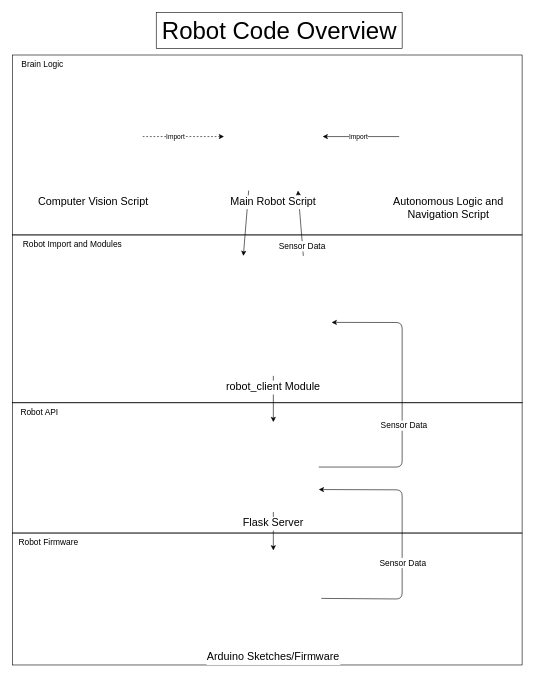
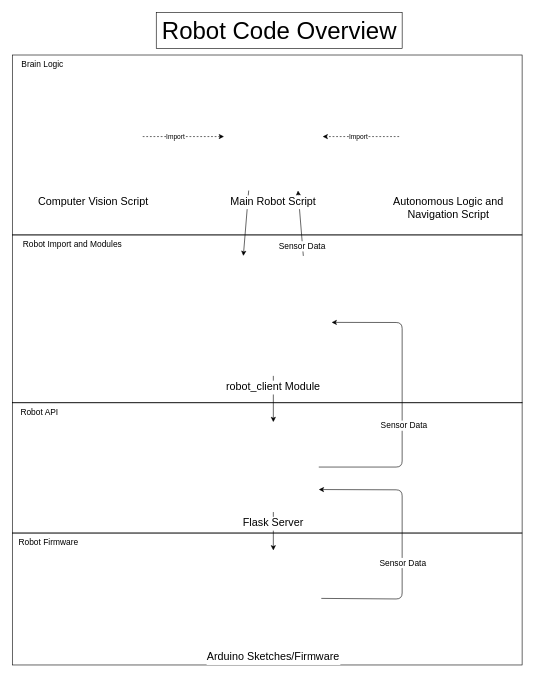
- <mxCell id="31" style="edgeStyle=none;html=1;entryX=1;entryY=0.5;entryDx=0;entryDy=0;" edge="1" parent="1" source="33" target="19"><mxGeometry relative="1" as="geometry" /></mxCell>
+ <mxCell id="31" style="edgeStyle=none;html=1;entryX=1;entryY=0.5;entryDx=0;entryDy=0;dashed=1;" edge="1" parent="1" source="33" target="19"><mxGeometry relative="1" as="geometry" /></mxCell>
